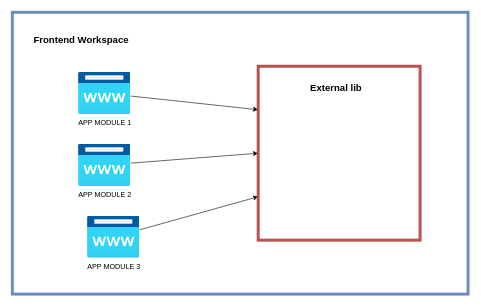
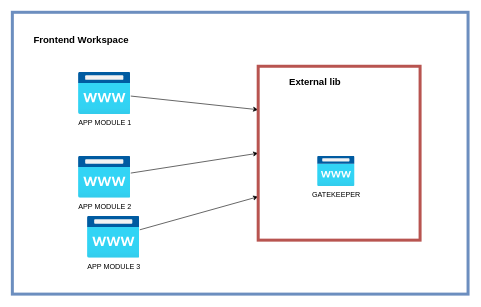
- <mxCell id="13" value="External lib" style="text;html=1;align=center;verticalAlign=middle;whiteSpace=wrap;rounded=0;strokeWidth=4;fontSize=16;fontStyle=1;fillColor=default;" parent="10" vertex="1"><mxGeometry x="10" y="10" width="240" height="50" as="geometry" /></mxCell>
+ <mxCell id="13" value="External lib" style="text;html=1;align=center;verticalAlign=middle;whiteSpace=wrap;rounded=0;strokeWidth=4;fontSize=16;fontStyle=1;fillColor=default;" parent="10" vertex="1"><mxGeometry x="10" y="10" width="170" height="30" as="geometry" /></mxCell>
- <mxCell id="7" value="APP MODULE 2" style="aspect=fixed;html=1;points=[];align=center;image;fontSize=12;image=img/lib/azure2/app_services/App_Service_Domains.svg;strokeWidth=4;fillColor=default;" parent="1" vertex="1"><mxGeometry x="130" y="240" width="87.5" height="70" as="geometry" /></mxCell>
+ <mxCell id="7" value="APP MODULE 2" style="aspect=fixed;html=1;points=[];align=center;image;fontSize=12;image=img/lib/azure2/app_services/App_Service_Domains.svg;strokeWidth=4;fillColor=default;" parent="1" vertex="1"><mxGeometry x="130" y="260" width="87.5" height="70" as="geometry" /></mxCell>
+ <mxCell id="12" value="GATEKEEPER" style="aspect=fixed;html=1;points=[];align=center;image;fontSize=12;image=img/lib/azure2/app_services/App_Service_Domains.svg;strokeWidth=4;fillColor=default;" parent="10" vertex="1"><mxGeometry x="98.75" y="150" width="62.5" height="50" as="geometry" /></mxCell>
